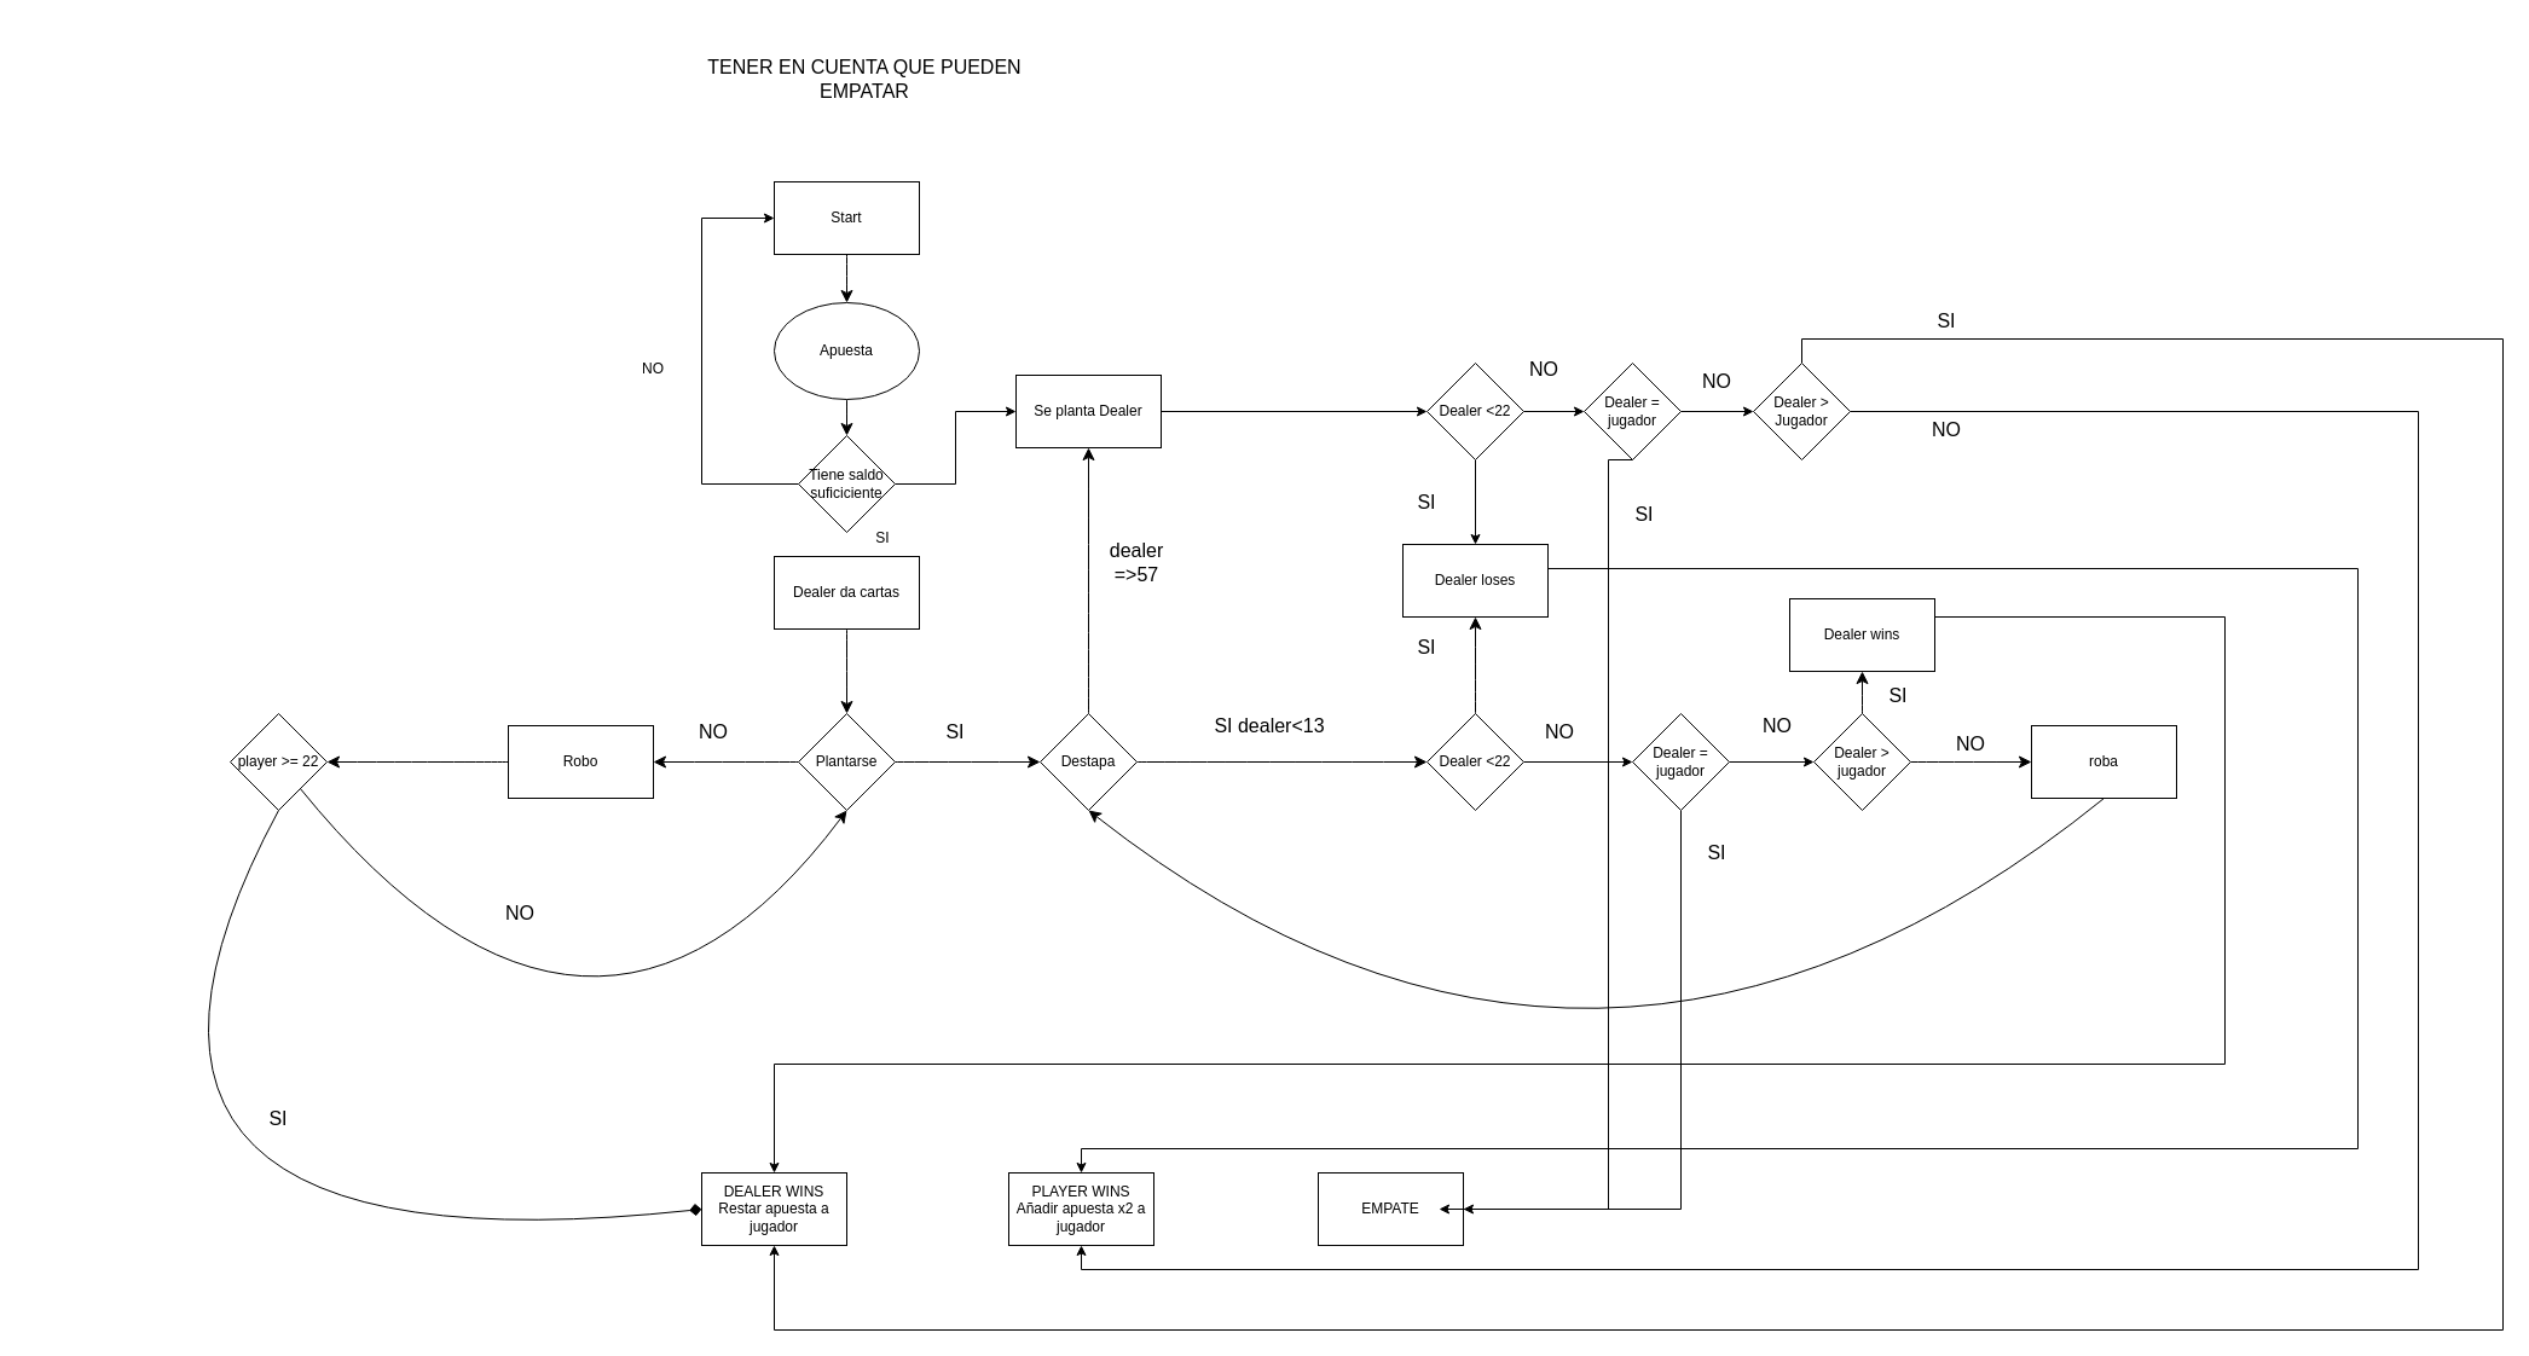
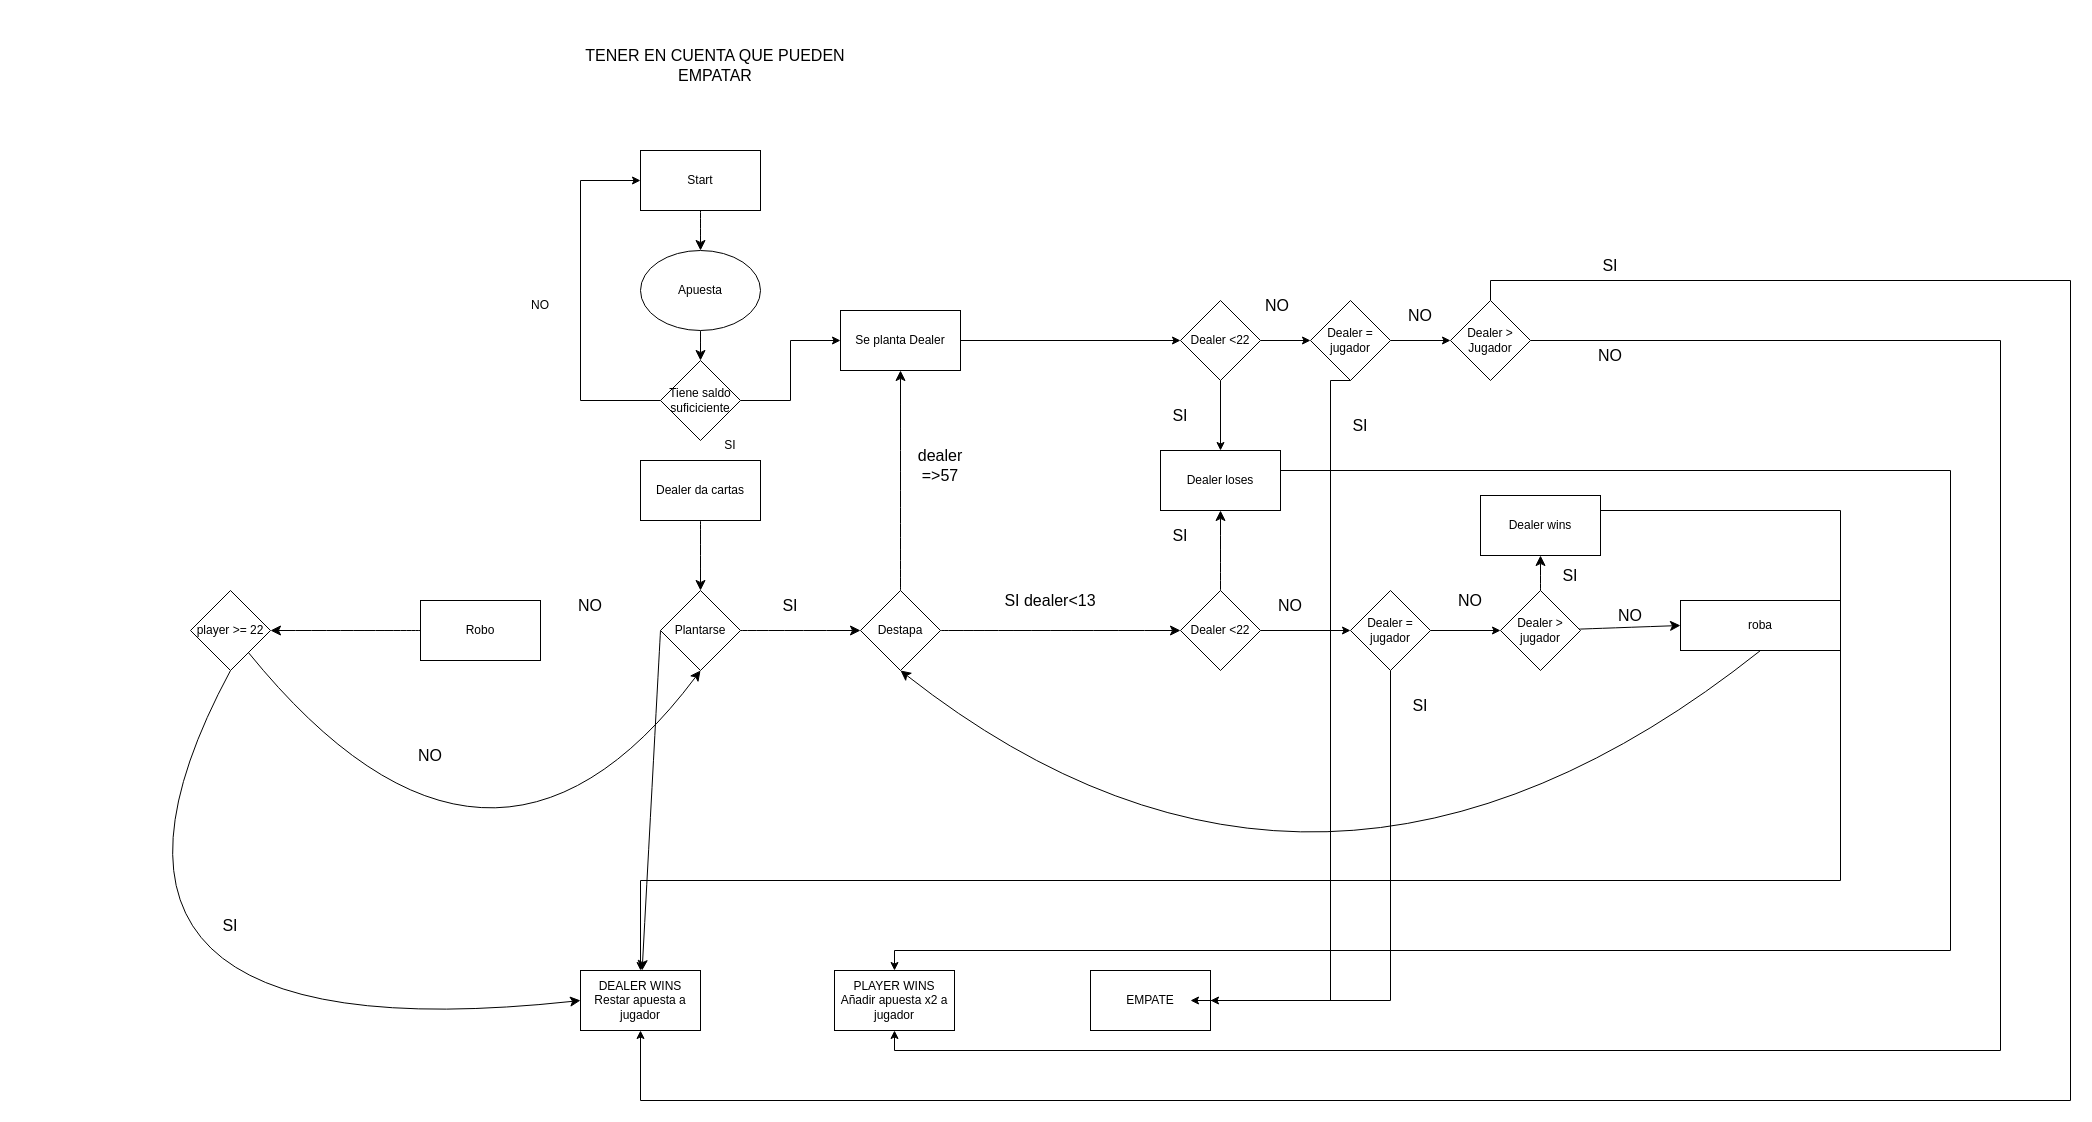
- <mxCell id="9" style="edgeStyle=none;curved=1;rounded=0;orthogonalLoop=1;jettySize=auto;html=1;exitX=0;exitY=0.5;exitDx=0;exitDy=0;fontSize=12;startSize=8;endSize=8;entryX=1;entryY=0.5;entryDx=0;entryDy=0;" parent="1" source="10" target="37" edge="1"><mxGeometry relative="1" as="geometry"><mxPoint x="560" y="629.588" as="targetPoint" /></mxGeometry></mxCell>
+ <mxCell id="9" style="edgeStyle=none;curved=1;rounded=0;orthogonalLoop=1;jettySize=auto;html=1;exitX=0;exitY=0.5;exitDx=0;exitDy=0;fontSize=12;startSize=8;endSize=8;" parent="1" source="10" target="43" edge="1"><mxGeometry relative="1" as="geometry"><mxPoint x="560" y="629.588" as="targetPoint" /></mxGeometry></mxCell>
- <mxCell id="34" value="roba" style="whiteSpace=wrap;html=1;" parent="1" vertex="1"><mxGeometry x="1680" y="600" width="120" height="60" as="geometry" /></mxCell>
+ <mxCell id="34" value="roba" style="whiteSpace=wrap;html=1;" parent="1" vertex="1"><mxGeometry x="1680" y="600" width="160" height="50" as="geometry" /></mxCell>
- <mxCell id="39" style="edgeStyle=none;curved=1;rounded=0;orthogonalLoop=1;jettySize=auto;html=1;exitX=0.5;exitY=1;exitDx=0;exitDy=0;entryX=0;entryY=0.5;entryDx=0;entryDy=0;fontSize=12;startSize=8;endSize=8;endArrow=diamond;" parent="1" source="40" target="43" edge="1"><mxGeometry relative="1" as="geometry"><Array as="points"><mxPoint x="20" y="1060" /></Array></mxGeometry></mxCell>
+ <mxCell id="39" style="edgeStyle=none;curved=1;rounded=0;orthogonalLoop=1;jettySize=auto;html=1;exitX=0.5;exitY=1;exitDx=0;exitDy=0;entryX=0;entryY=0.5;entryDx=0;entryDy=0;fontSize=12;startSize=8;endSize=8;" parent="1" source="40" target="43" edge="1"><mxGeometry relative="1" as="geometry"><Array as="points"><mxPoint x="20" y="1060" /></Array></mxGeometry></mxCell>
